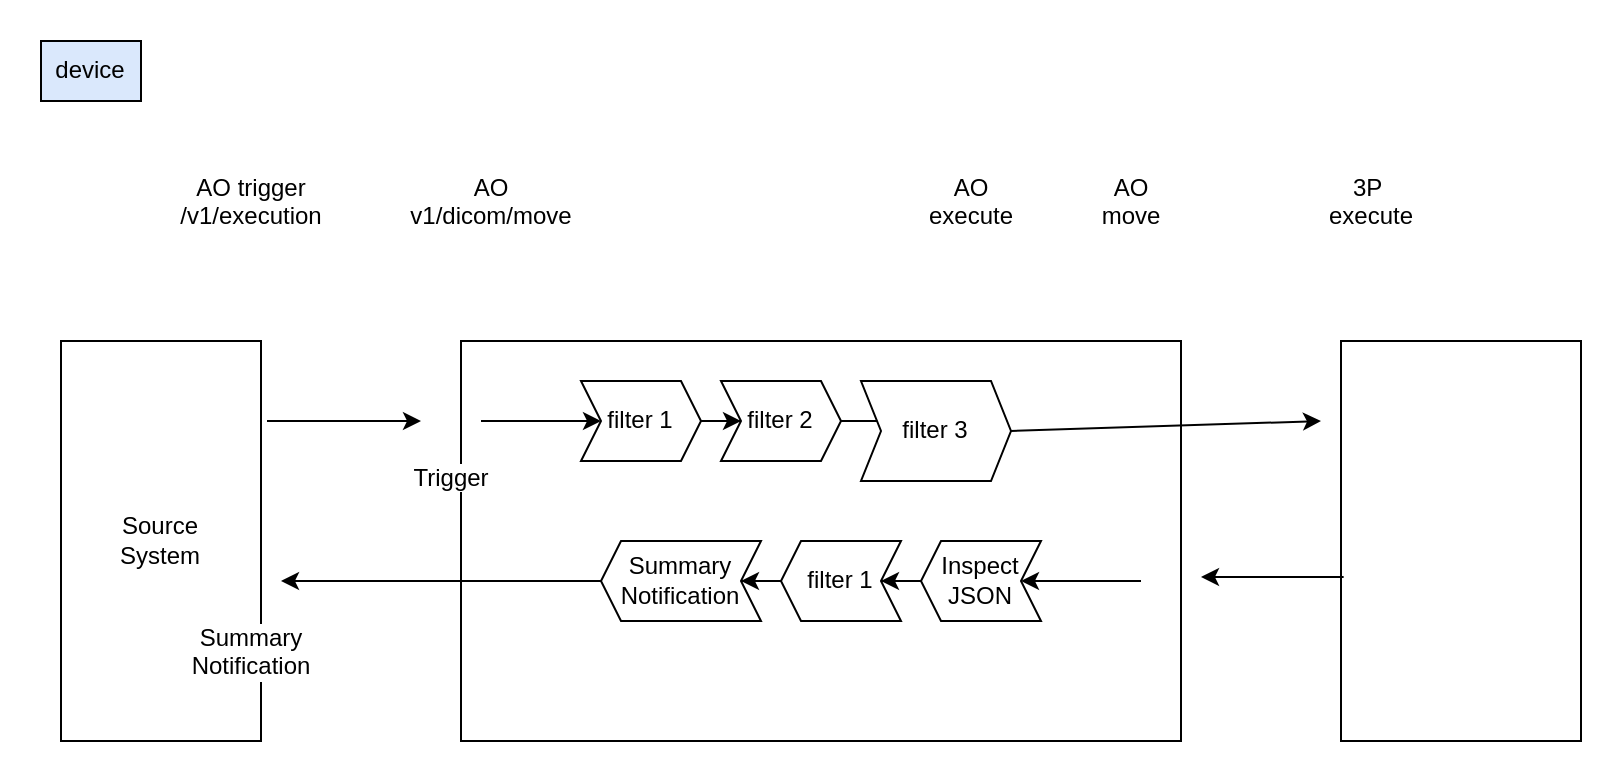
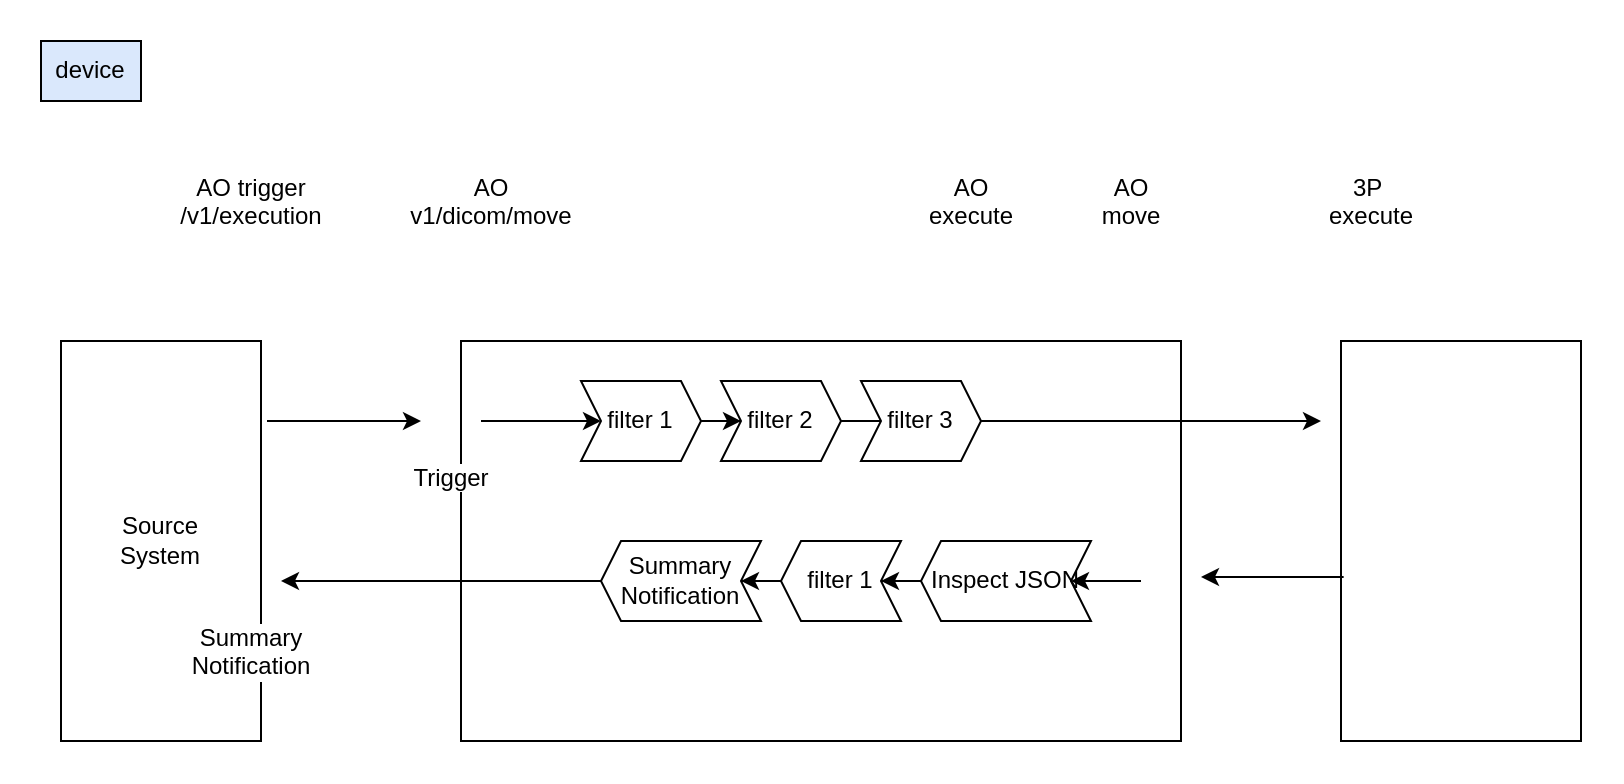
- <mxCell id="13" value="filter 3" style="shape=step;perimeter=stepPerimeter;whiteSpace=wrap;html=1;fixedSize=1;size=10;" parent="1" vertex="1"><mxGeometry x="430" y="190" width="75" height="50" as="geometry" /></mxCell>
+ <mxCell id="13" value="filter 3" style="shape=step;perimeter=stepPerimeter;whiteSpace=wrap;html=1;fixedSize=1;size=10;" parent="1" vertex="1"><mxGeometry x="430" y="190" width="60" height="40" as="geometry" /></mxCell>
- <mxCell id="19" value="Inspect JSON" style="shape=step;perimeter=stepPerimeter;whiteSpace=wrap;html=1;fixedSize=1;size=10;direction=west;" parent="1" vertex="1"><mxGeometry x="460" y="270" width="60" height="40" as="geometry" /></mxCell>
+ <mxCell id="19" value="Inspect JSON" style="shape=step;perimeter=stepPerimeter;whiteSpace=wrap;html=1;fixedSize=1;size=10;direction=west;" parent="1" vertex="1"><mxGeometry x="460" y="270" width="85" height="40" as="geometry" /></mxCell>
